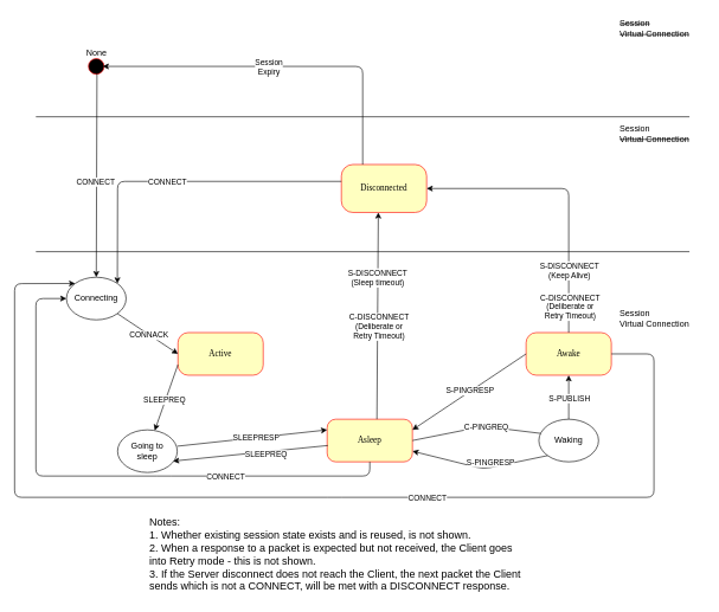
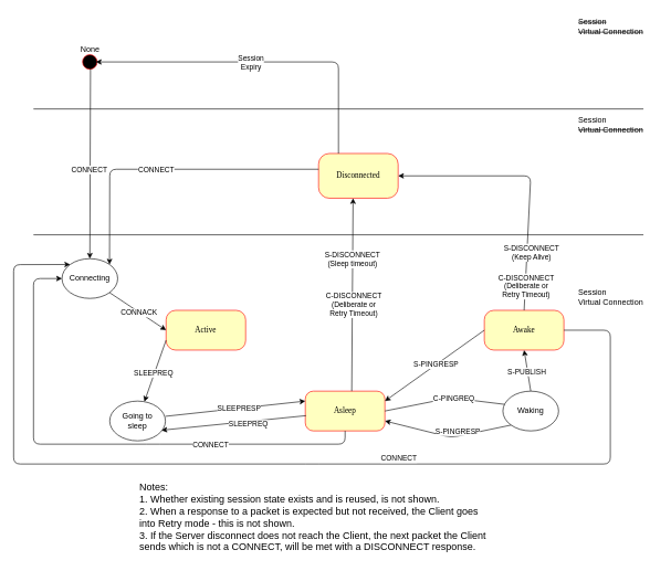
- <mxCell id="5" value="Awake" style="rounded=1;whiteSpace=wrap;html=1;arcSize=24;fillColor=#ffffc0;strokeColor=#ff0000;shadow=0;comic=0;labelBackgroundColor=none;fontFamily=Verdana;fontSize=12;fontColor=#000000;align=center;" vertex="1" parent="1"><mxGeometry x="740" y="468" width="120" height="60" as="geometry" /></mxCell>
+ <mxCell id="5" value="Awake" style="rounded=1;whiteSpace=wrap;html=1;arcSize=24;fillColor=#ffffc0;strokeColor=#ff0000;shadow=0;comic=0;labelBackgroundColor=none;fontFamily=Verdana;fontSize=12;fontColor=#000000;align=center;" vertex="1" parent="1"><mxGeometry x="730" y="468" width="120" height="60" as="geometry" /></mxCell>
